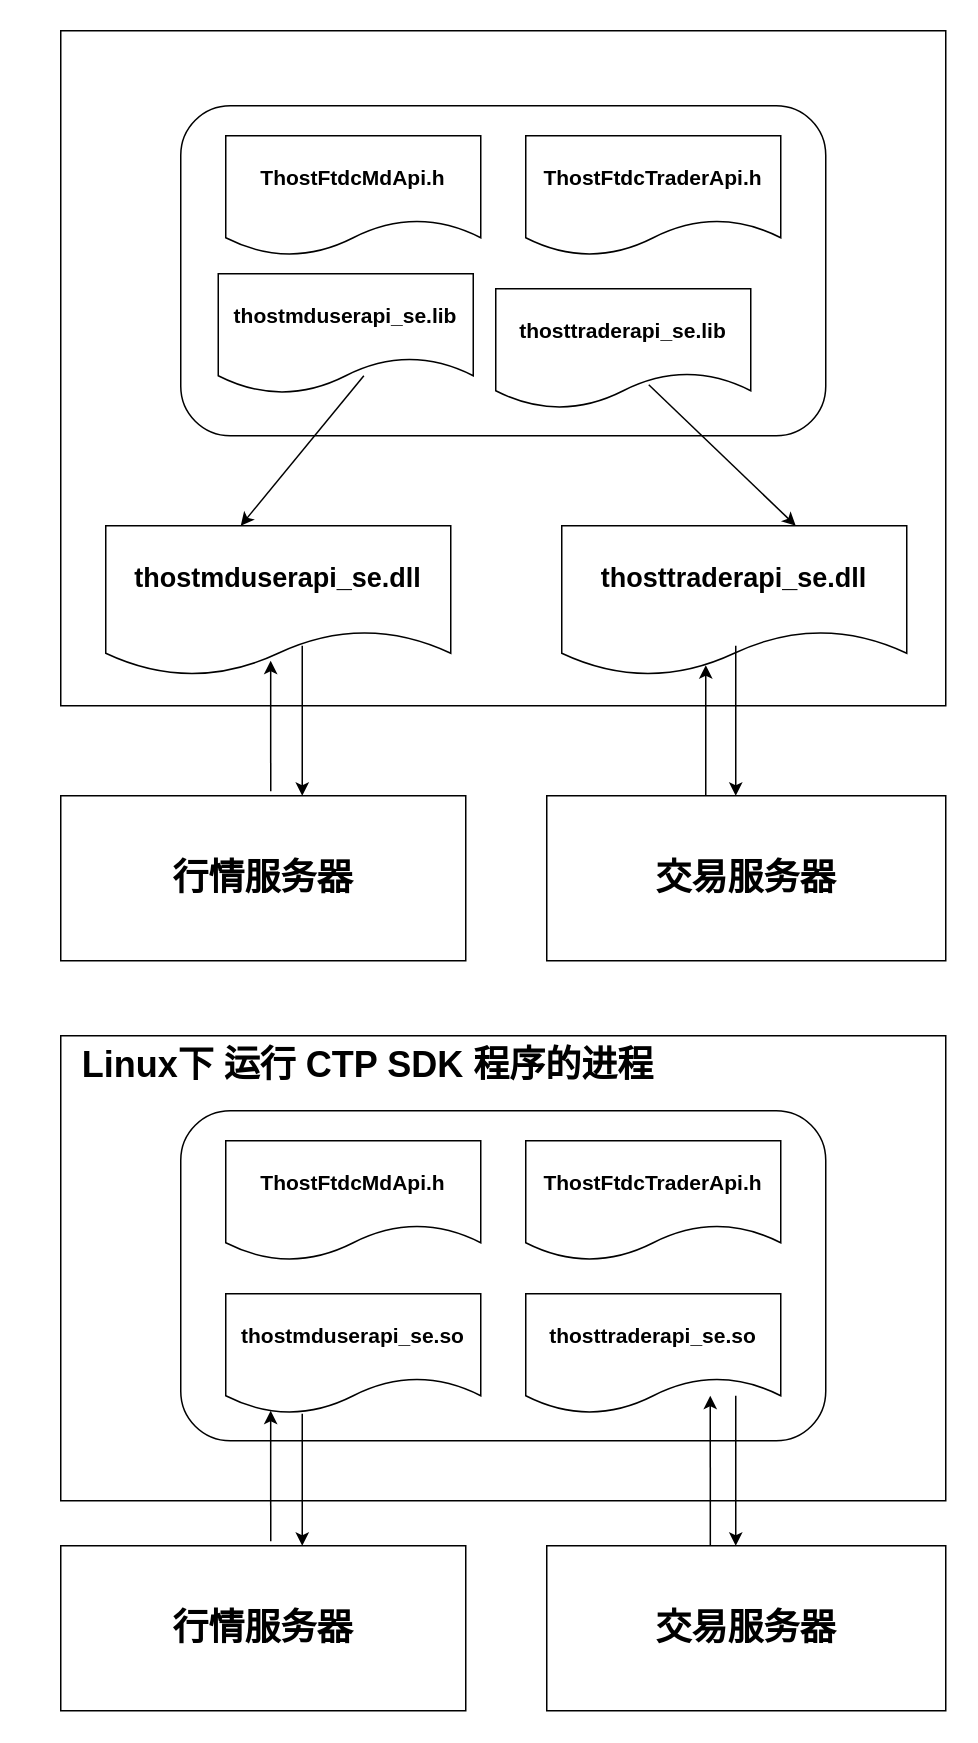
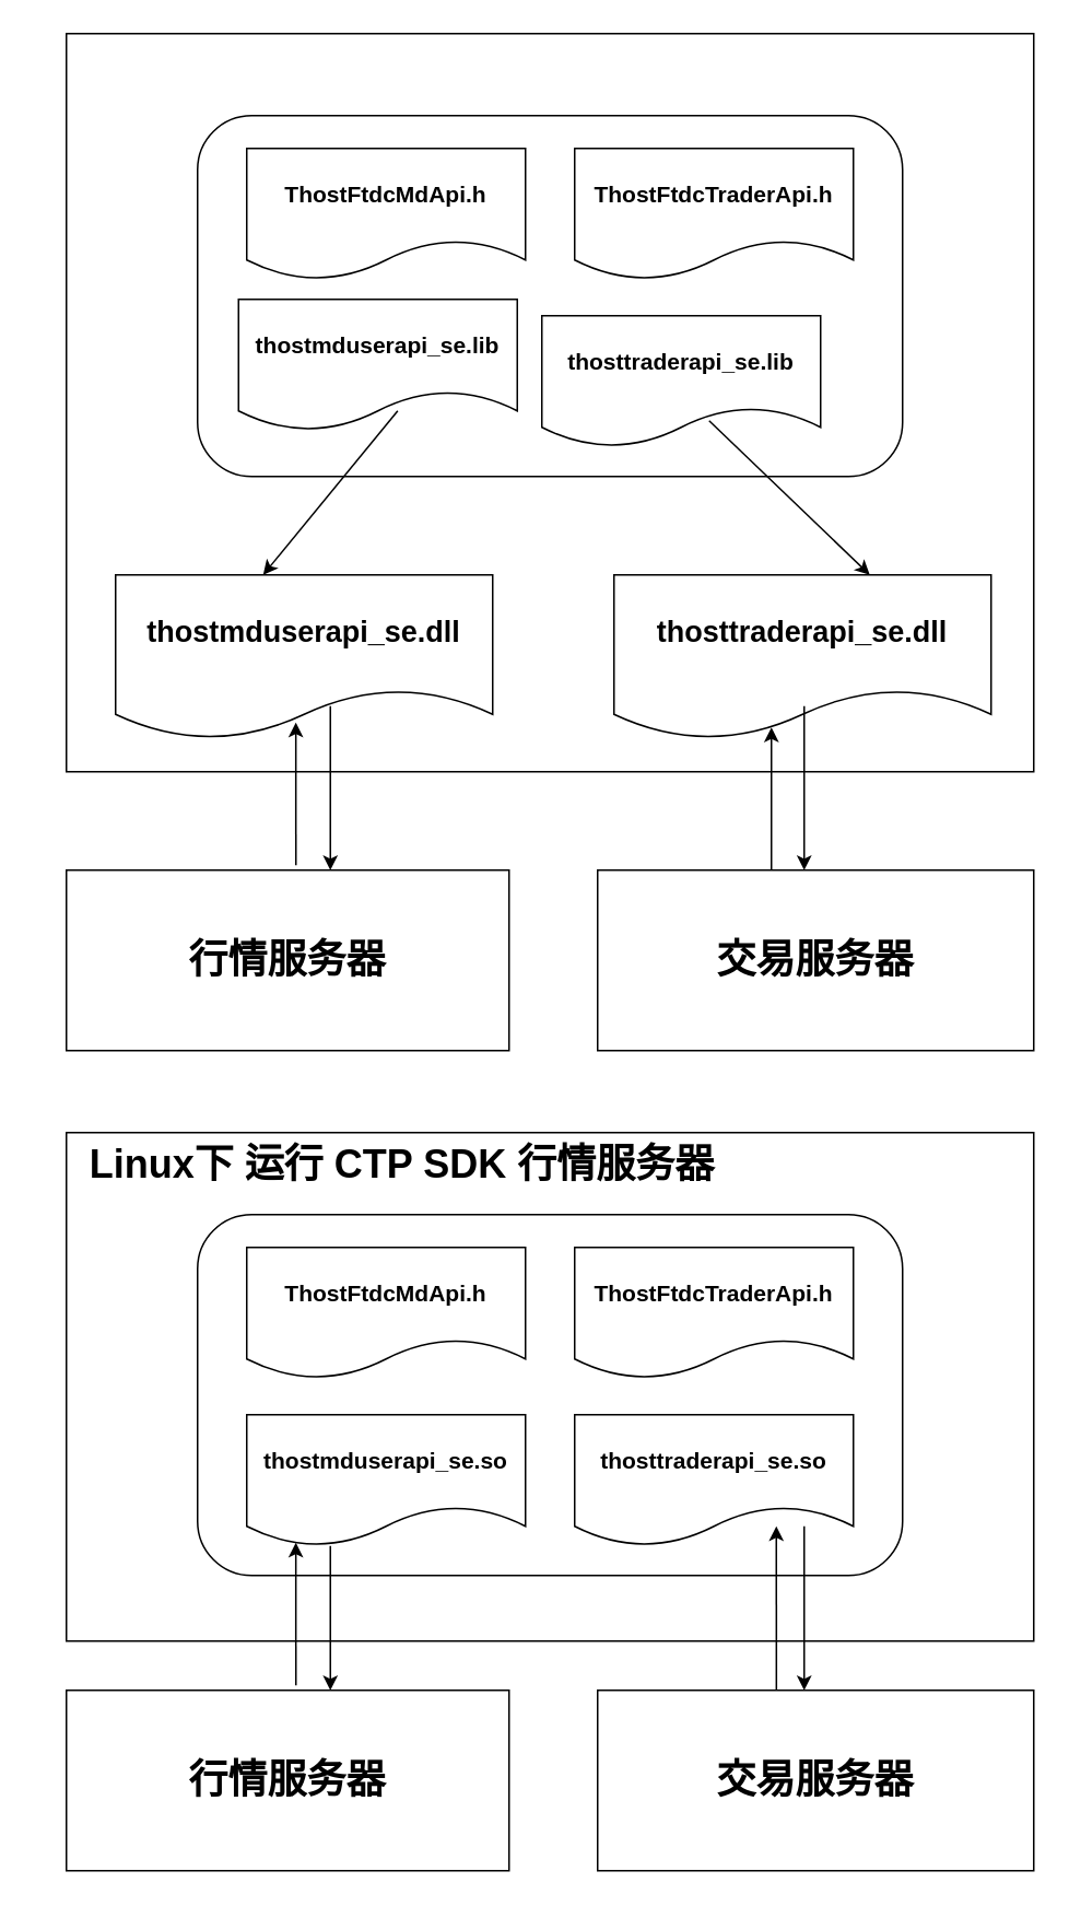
- <mxCell id="30" value="&lt;b&gt;&lt;font style=&quot;font-size: 24px&quot;&gt;Linux下 运行 CTP SDK 程序的进程&lt;/font&gt;&lt;/b&gt;" style="text;html=1;strokeColor=none;fillColor=none;align=center;verticalAlign=middle;whiteSpace=wrap;rounded=0;" vertex="1" parent="1"><mxGeometry x="20" y="700" width="450" height="20" as="geometry" /></mxCell>
+ <mxCell id="30" value="&lt;b&gt;&lt;font style=&quot;font-size: 24px&quot;&gt;Linux下 运行 CTP SDK 行情服务器&lt;/font&gt;&lt;/b&gt;" style="text;html=1;strokeColor=none;fillColor=none;align=center;verticalAlign=middle;whiteSpace=wrap;rounded=0;" vertex="1" parent="1"><mxGeometry x="20" y="700" width="450" height="20" as="geometry" /></mxCell>
